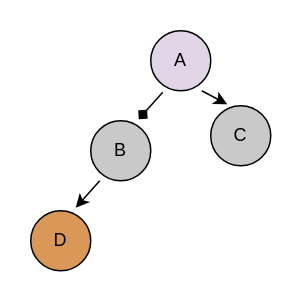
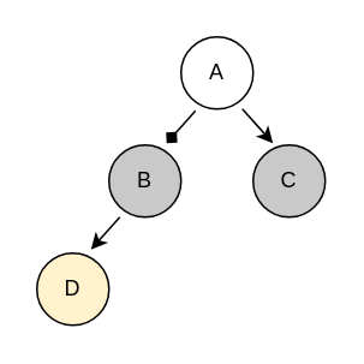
- <mxCell id="2" value="A" style="ellipse;whiteSpace=wrap;html=1;aspect=fixed;fillColor=#e1d5e7;" vertex="1" parent="1"><mxGeometry x="100" y="20" width="40" height="40" as="geometry" /></mxCell>
+ <mxCell id="2" value="A" style="ellipse;whiteSpace=wrap;html=1;aspect=fixed;fillColor=#FFFFFF;" vertex="1" parent="1"><mxGeometry x="100" y="20" width="40" height="40" as="geometry" /></mxCell>
- <mxCell id="4" value="C" style="ellipse;whiteSpace=wrap;html=1;aspect=fixed;fillColor=#C9C9C9;" vertex="1" parent="1"><mxGeometry x="140" y="70" width="40" height="40" as="geometry" /></mxCell>
+ <mxCell id="4" value="C" style="ellipse;whiteSpace=wrap;html=1;aspect=fixed;fillColor=#C9C9C9;" vertex="1" parent="1"><mxGeometry x="140" y="80" width="40" height="40" as="geometry" /></mxCell>
- <mxCell id="5" value="D" style="ellipse;whiteSpace=wrap;html=1;aspect=fixed;fillColor=#D99857;" vertex="1" parent="1"><mxGeometry x="20" y="140" width="40" height="40" as="geometry" /></mxCell>
+ <mxCell id="5" value="D" style="ellipse;whiteSpace=wrap;html=1;aspect=fixed;fillColor=#fff2cc;" vertex="1" parent="1"><mxGeometry x="20" y="140" width="40" height="40" as="geometry" /></mxCell>
